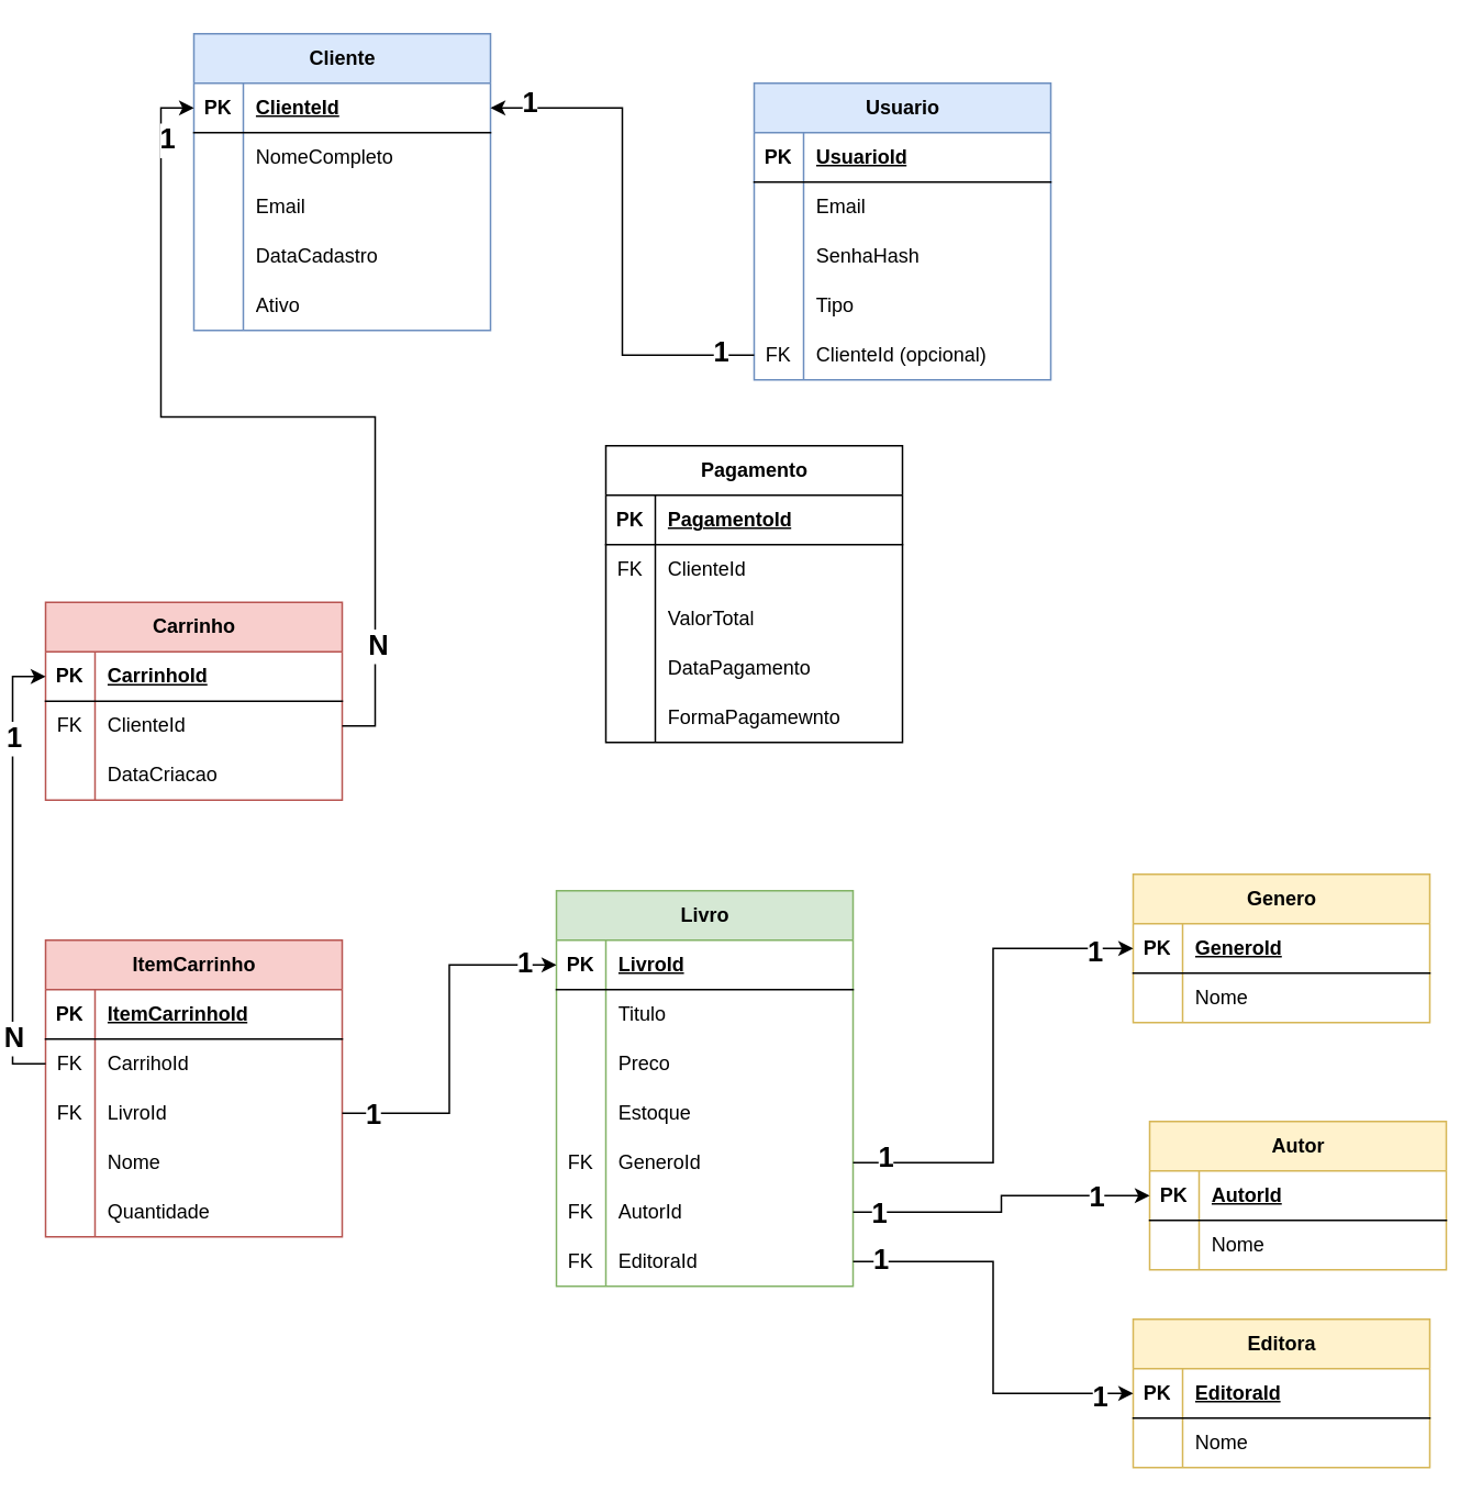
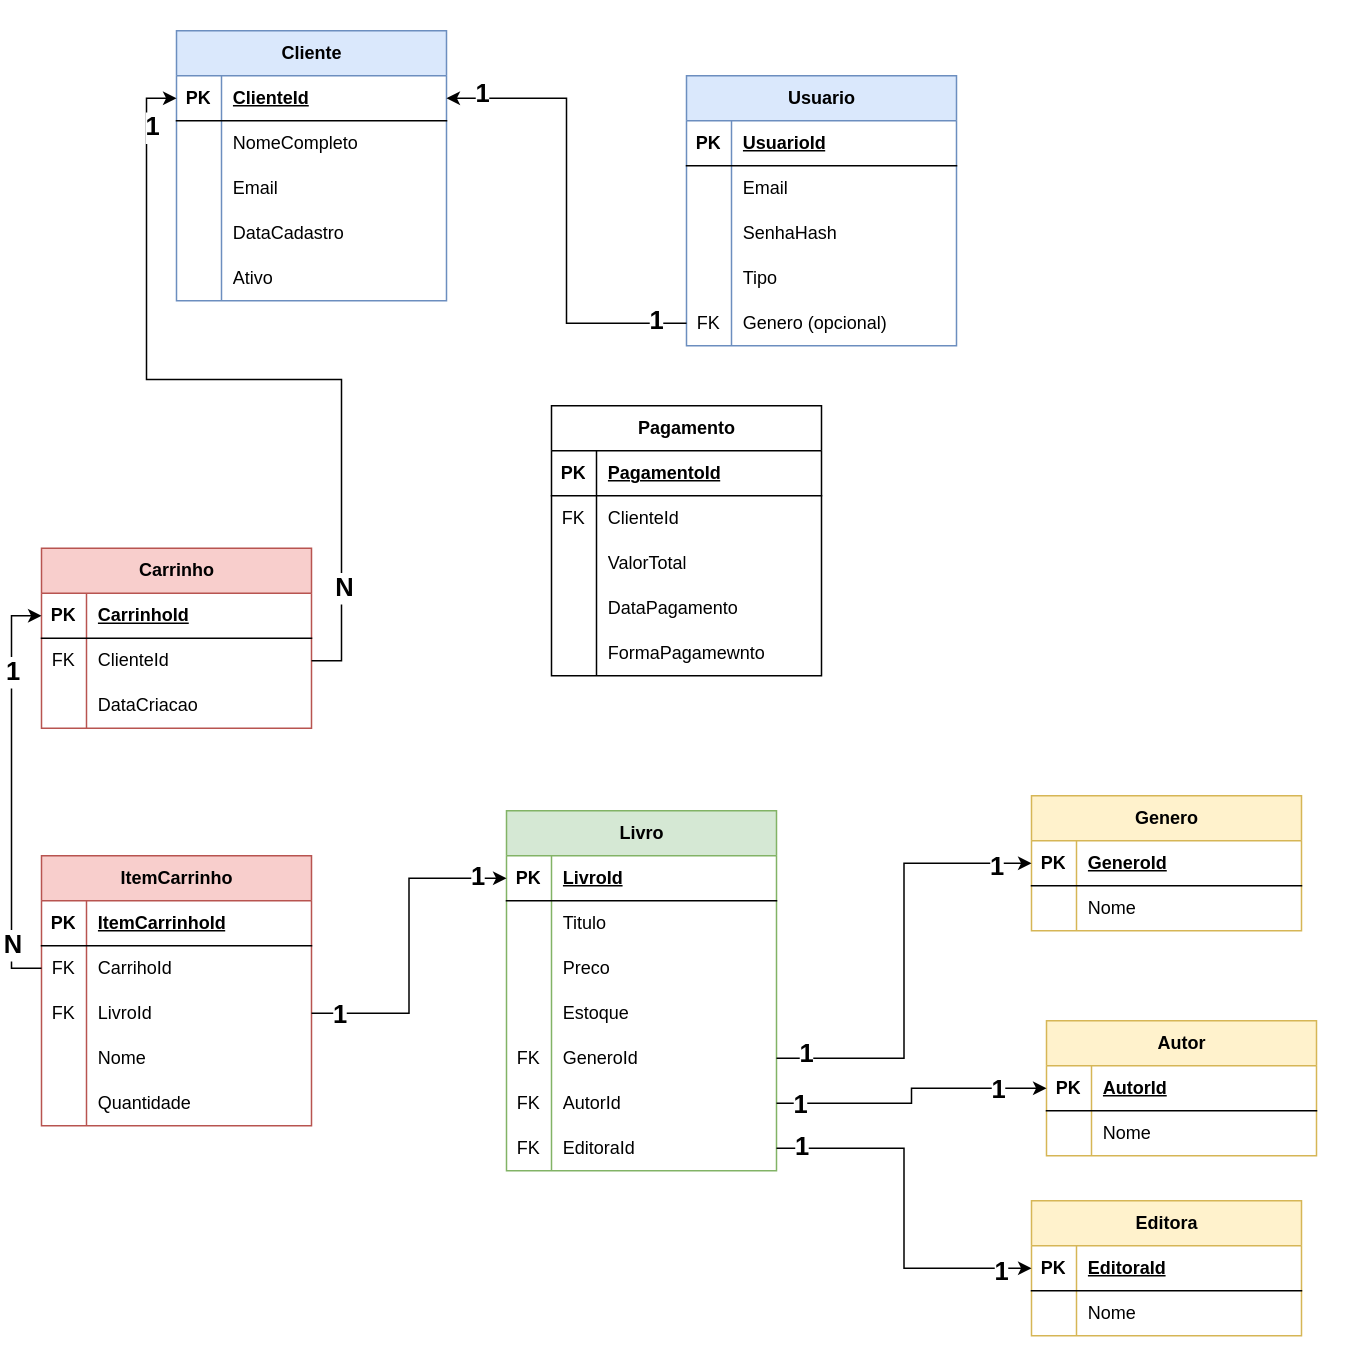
- <mxCell id="33" value="ClienteId (opcional)" style="shape=partialRectangle;connectable=0;fillColor=none;top=0;left=0;bottom=0;right=0;align=left;spacingLeft=6;overflow=hidden;whiteSpace=wrap;html=1;" vertex="1" parent="31"><mxGeometry x="30" width="150" height="30" as="geometry"><mxRectangle width="150" height="30" as="alternateBounds" /></mxGeometry></mxCell>
+ <mxCell id="33" value="Genero (opcional)" style="shape=partialRectangle;connectable=0;fillColor=none;top=0;left=0;bottom=0;right=0;align=left;spacingLeft=6;overflow=hidden;whiteSpace=wrap;html=1;" vertex="1" parent="31"><mxGeometry x="30" width="150" height="30" as="geometry"><mxRectangle width="150" height="30" as="alternateBounds" /></mxGeometry></mxCell>
